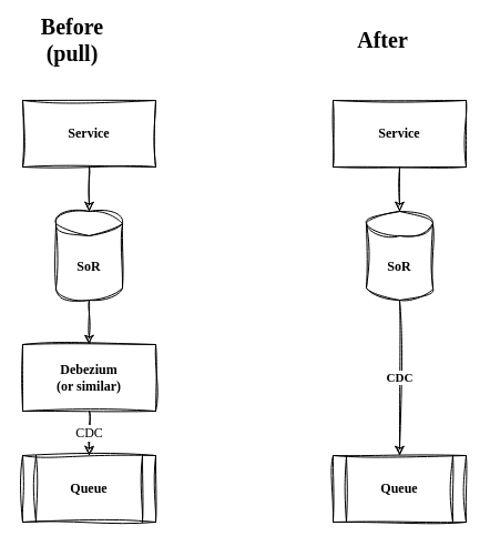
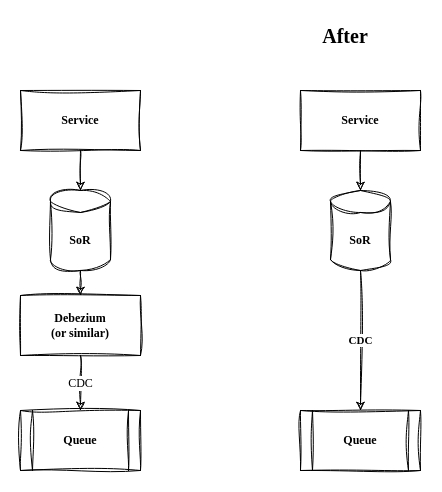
- <mxCell id="6" value="Before (pull)" style="text;html=1;strokeColor=none;fillColor=none;align=center;verticalAlign=middle;whiteSpace=wrap;rounded=0;sketch=1;fontFamily=Architects Daughter;fontSource=https%3A%2F%2Ffonts.googleapis.com%2Fcss%3Ffamily%3DArchitects%2BDaughter;fontSize=20;fontStyle=1" vertex="1" parent="1"><mxGeometry y="20" width="90" height="30" as="geometry" x="20" /></mxCell>
- <mxCell id="14" value="Debezium&lt;br&gt;(or similar)" style="rounded=0;whiteSpace=wrap;html=1;sketch=1;curveFitting=1;jiggle=2;fontFamily=Architects Daughter;fontSource=https%3A%2F%2Ffonts.googleapis.com%2Fcss%3Ffamily%3DArchitects%2BDaughter;fillColor=none;fontStyle=1" vertex="1" parent="1"><mxGeometry y="310" width="120" height="60" as="geometry" x="20" /></mxCell>
+ <mxCell id="14" value="Debezium&lt;br&gt;(or similar)" style="rounded=0;whiteSpace=wrap;html=1;sketch=1;curveFitting=1;jiggle=2;fontFamily=Architects Daughter;fontSource=https%3A%2F%2Ffonts.googleapis.com%2Fcss%3Ffamily%3DArchitects%2BDaughter;fillColor=none;fontStyle=1" vertex="1" parent="1"><mxGeometry x="20" y="295" width="120" height="60" as="geometry" /></mxCell>
